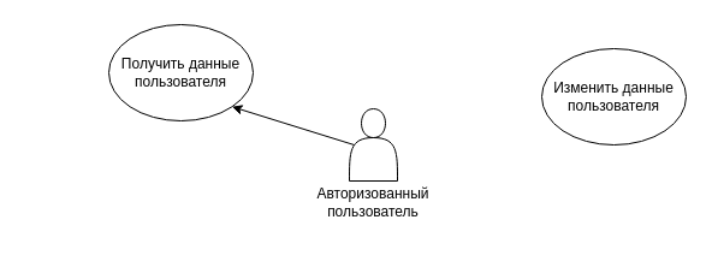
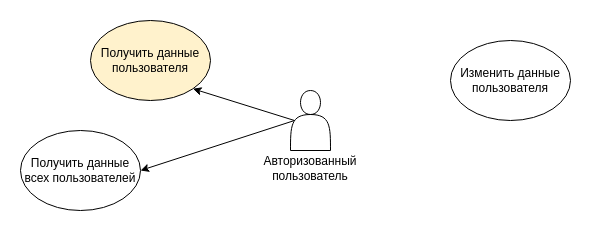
- <mxCell id="3" value="Получить данные пользователя" style="ellipse;whiteSpace=wrap;html=1;" vertex="1" parent="1"><mxGeometry x="90" y="20" width="120" height="80" as="geometry" /></mxCell>
+ <mxCell id="3" value="Получить данные пользователя" style="ellipse;whiteSpace=wrap;html=1;fillColor=#fff2cc;" vertex="1" parent="1"><mxGeometry x="90" y="20" width="120" height="80" as="geometry" /></mxCell>
+ <mxCell id="6" value="" style="endArrow=classic;html=1;rounded=0;exitX=0.1;exitY=0.5;exitDx=0;exitDy=0;exitPerimeter=0;entryX=1;entryY=0.5;entryDx=0;entryDy=0;" edge="1" parent="1" source="2" target="5"><mxGeometry width="50" height="50" relative="1" as="geometry"><mxPoint x="300" y="270" as="sourcePoint" /><mxPoint x="350" y="220" as="targetPoint" /></mxGeometry></mxCell>
+ <mxCell id="5" value="Получить данные всех пользователей" style="ellipse;whiteSpace=wrap;html=1;" vertex="1" parent="1"><mxGeometry x="20" y="130" width="120" height="80" as="geometry" /></mxCell>
